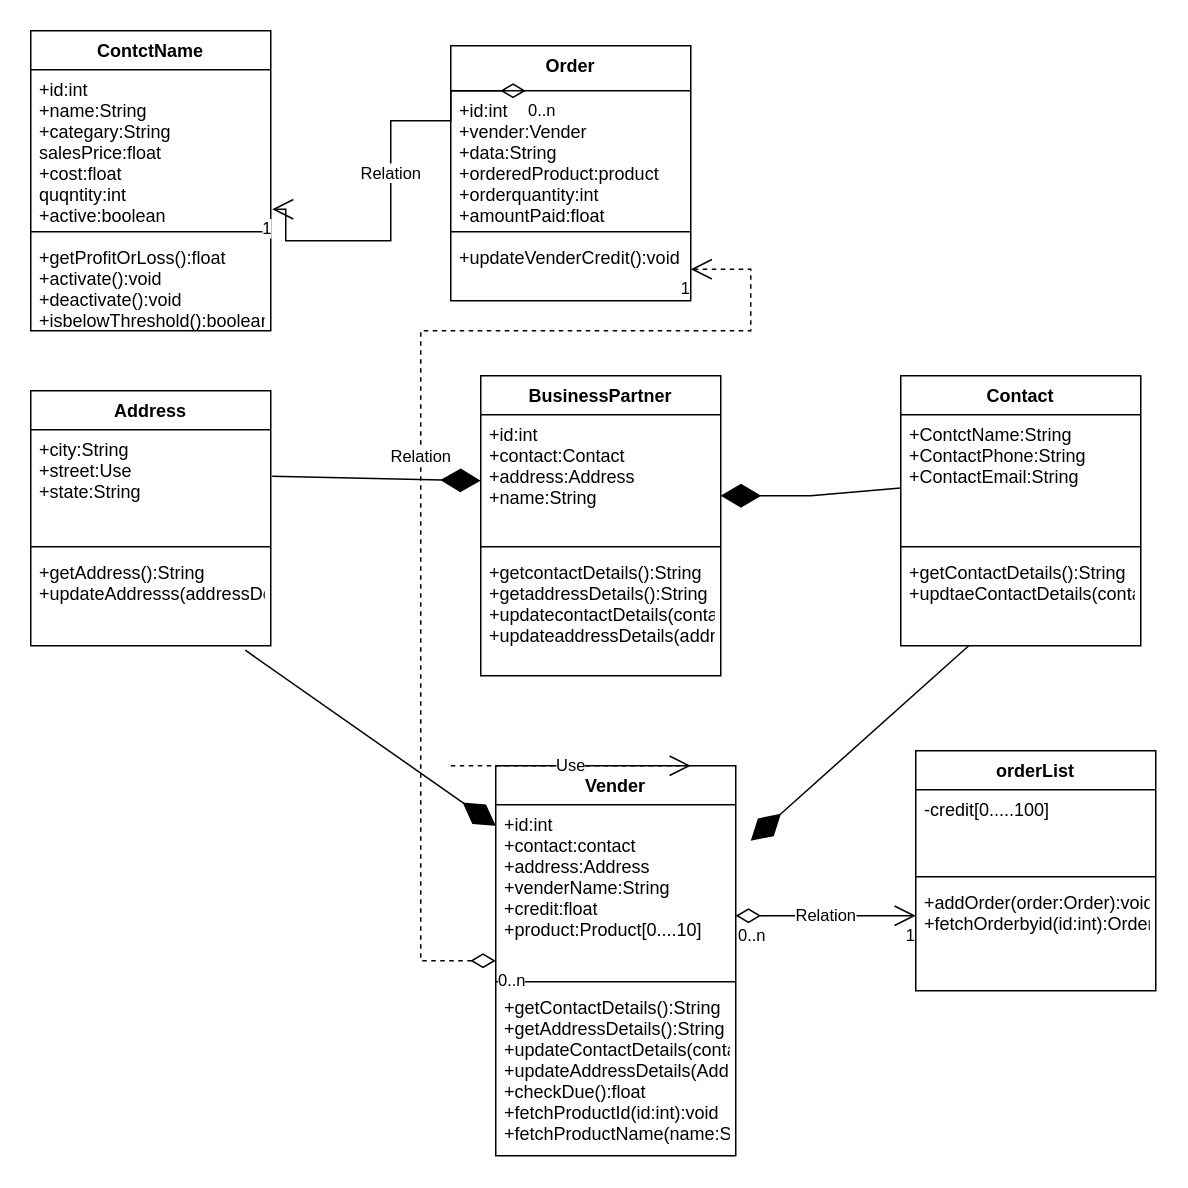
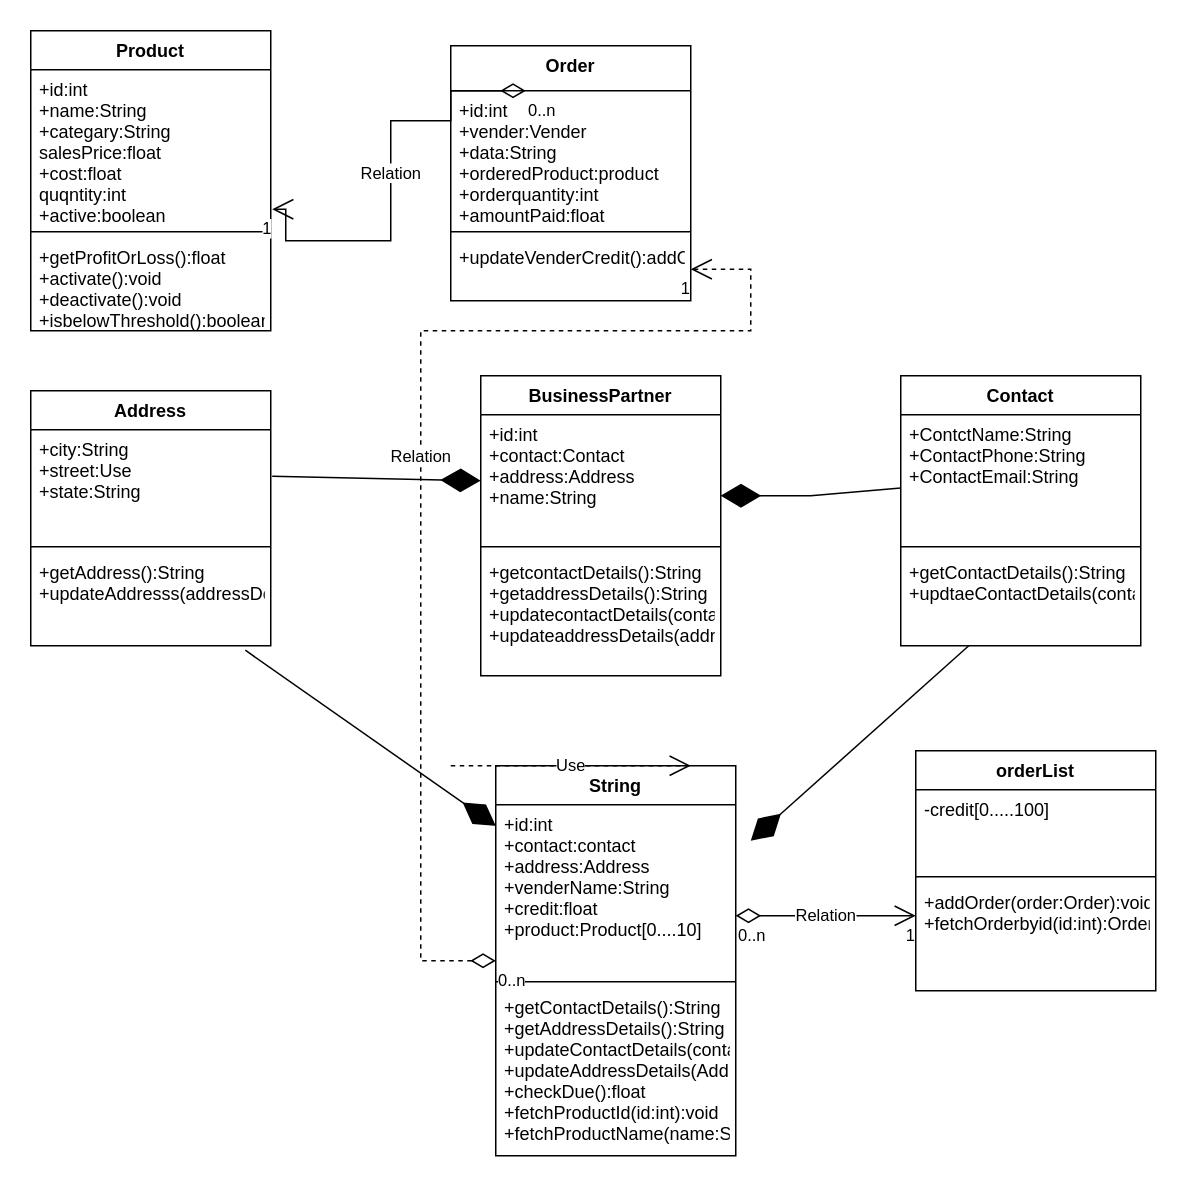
- <mxCell id="2" value="ContctName" style="swimlane;fontStyle=1;align=center;verticalAlign=top;childLayout=stackLayout;horizontal=1;startSize=26;horizontalStack=0;resizeParent=1;resizeParentMax=0;resizeLast=0;collapsible=1;marginBottom=0;" vertex="1" parent="1"><mxGeometry x="20" y="20" width="160" height="200" as="geometry" /></mxCell>
+ <mxCell id="2" value="Product" style="swimlane;fontStyle=1;align=center;verticalAlign=top;childLayout=stackLayout;horizontal=1;startSize=26;horizontalStack=0;resizeParent=1;resizeParentMax=0;resizeLast=0;collapsible=1;marginBottom=0;" vertex="1" parent="1"><mxGeometry x="20" y="20" width="160" height="200" as="geometry" /></mxCell>
- <mxCell id="9" value="+updateVenderCredit():void" style="text;strokeColor=none;fillColor=none;align=left;verticalAlign=top;spacingLeft=4;spacingRight=4;overflow=hidden;rotatable=0;points=[[0,0.5],[1,0.5]];portConstraint=eastwest;" vertex="1" parent="6"><mxGeometry y="128" width="160" height="42" as="geometry" /></mxCell>
+ <mxCell id="9" value="+updateVenderCredit():addOrder" style="text;strokeColor=none;fillColor=none;align=left;verticalAlign=top;spacingLeft=4;spacingRight=4;overflow=hidden;rotatable=0;points=[[0,0.5],[1,0.5]];portConstraint=eastwest;" vertex="1" parent="6"><mxGeometry y="128" width="160" height="42" as="geometry" /></mxCell>
- <mxCell id="22" value="Vender" style="swimlane;fontStyle=1;align=center;verticalAlign=top;childLayout=stackLayout;horizontal=1;startSize=26;horizontalStack=0;resizeParent=1;resizeParentMax=0;resizeLast=0;collapsible=1;marginBottom=0;" vertex="1" parent="1"><mxGeometry x="330" y="510" width="160" height="260" as="geometry" /></mxCell>
+ <mxCell id="22" value="String" style="swimlane;fontStyle=1;align=center;verticalAlign=top;childLayout=stackLayout;horizontal=1;startSize=26;horizontalStack=0;resizeParent=1;resizeParentMax=0;resizeLast=0;collapsible=1;marginBottom=0;" vertex="1" parent="1"><mxGeometry x="330" y="510" width="160" height="260" as="geometry" /></mxCell>
